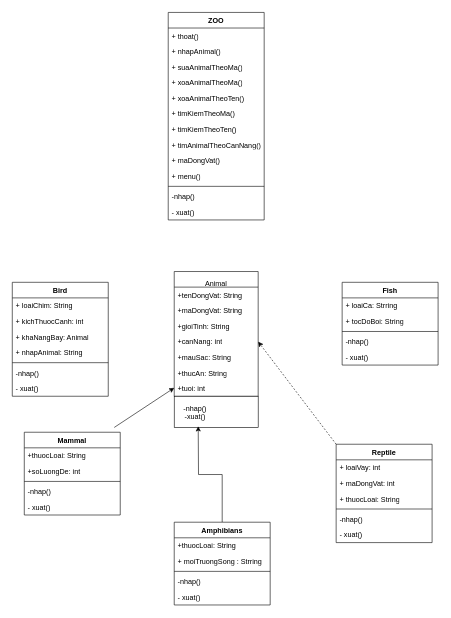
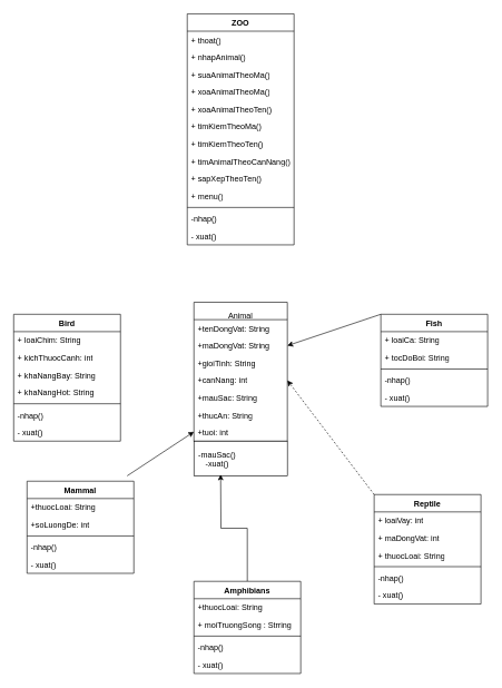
- <mxCell id="60" value="&lt;div data-sider-select-id=&quot;e90516d7-a17a-46c9-99fc-297a2b9a1bcb&quot;&gt;+ maDongVat()&lt;/div&gt;&lt;div data-sider-select-id=&quot;e90516d7-a17a-46c9-99fc-297a2b9a1bcb&quot;&gt;&lt;br&gt;&lt;/div&gt;" style="text;strokeColor=none;fillColor=none;align=left;verticalAlign=top;spacingLeft=4;spacingRight=4;overflow=hidden;rotatable=0;points=[[0,0.5],[1,0.5]];portConstraint=eastwest;whiteSpace=wrap;html=1;" parent="51" vertex="1"><mxGeometry y="234" width="160" height="26" as="geometry" /></mxCell>
+ <mxCell id="60" value="&lt;div data-sider-select-id=&quot;e90516d7-a17a-46c9-99fc-297a2b9a1bcb&quot;&gt;+ sapXepTheoTen()&lt;/div&gt;&lt;div data-sider-select-id=&quot;e90516d7-a17a-46c9-99fc-297a2b9a1bcb&quot;&gt;&lt;br&gt;&lt;/div&gt;" style="text;strokeColor=none;fillColor=none;align=left;verticalAlign=top;spacingLeft=4;spacingRight=4;overflow=hidden;rotatable=0;points=[[0,0.5],[1,0.5]];portConstraint=eastwest;whiteSpace=wrap;html=1;" parent="51" vertex="1"><mxGeometry y="234" width="160" height="26" as="geometry" /></mxCell>
+ <mxCell id="49" value="" style="endArrow=classic;html=1;rounded=0;exitX=0;exitY=0;exitDx=0;exitDy=0;entryX=1;entryY=0.5;entryDx=0;entryDy=0;" parent="1" source="42" target="6" edge="1"><mxGeometry width="50" height="50" relative="1" as="geometry"><mxPoint x="550" y="220" as="sourcePoint" /><mxPoint x="440" y="510" as="targetPoint" /></mxGeometry></mxCell>
- <mxCell id="43" value="&lt;div&gt;+ loaiCa: Strring&lt;/div&gt;&lt;div&gt;&lt;br&gt;&lt;/div&gt;" style="text;strokeColor=none;fillColor=none;align=left;verticalAlign=top;spacingLeft=4;spacingRight=4;overflow=hidden;rotatable=0;points=[[0,0.5],[1,0.5]];portConstraint=eastwest;whiteSpace=wrap;html=1;" parent="42" vertex="1"><mxGeometry y="26" width="160" height="26" as="geometry" /></mxCell>
+ <mxCell id="43" value="&lt;div&gt;+ loaiCa: String&lt;/div&gt;&lt;div&gt;&lt;br&gt;&lt;/div&gt;" style="text;strokeColor=none;fillColor=none;align=left;verticalAlign=top;spacingLeft=4;spacingRight=4;overflow=hidden;rotatable=0;points=[[0,0.5],[1,0.5]];portConstraint=eastwest;whiteSpace=wrap;html=1;" parent="42" vertex="1"><mxGeometry y="26" width="160" height="26" as="geometry" /></mxCell>
- <mxCell id="37" value="&lt;div data-sider-select-id=&quot;e90516d7-a17a-46c9-99fc-297a2b9a1bcb&quot;&gt;+ khaNangBay: Animal&lt;/div&gt;&lt;div data-sider-select-id=&quot;e90516d7-a17a-46c9-99fc-297a2b9a1bcb&quot;&gt;&lt;br&gt;&lt;/div&gt;" style="text;strokeColor=none;fillColor=none;align=left;verticalAlign=top;spacingLeft=4;spacingRight=4;overflow=hidden;rotatable=0;points=[[0,0.5],[1,0.5]];portConstraint=eastwest;whiteSpace=wrap;html=1;" parent="34" vertex="1"><mxGeometry y="78" width="160" height="26" as="geometry" /></mxCell>
+ <mxCell id="37" value="&lt;div data-sider-select-id=&quot;e90516d7-a17a-46c9-99fc-297a2b9a1bcb&quot;&gt;+ khaNangBay: String&lt;/div&gt;&lt;div data-sider-select-id=&quot;e90516d7-a17a-46c9-99fc-297a2b9a1bcb&quot;&gt;&lt;br&gt;&lt;/div&gt;" style="text;strokeColor=none;fillColor=none;align=left;verticalAlign=top;spacingLeft=4;spacingRight=4;overflow=hidden;rotatable=0;points=[[0,0.5],[1,0.5]];portConstraint=eastwest;whiteSpace=wrap;html=1;" parent="34" vertex="1"><mxGeometry y="78" width="160" height="26" as="geometry" /></mxCell>
- <mxCell id="38" value="&lt;div data-sider-select-id=&quot;e90516d7-a17a-46c9-99fc-297a2b9a1bcb&quot;&gt;+ nhapAnimal: String&lt;/div&gt;&lt;div data-sider-select-id=&quot;e90516d7-a17a-46c9-99fc-297a2b9a1bcb&quot;&gt;&lt;br&gt;&lt;/div&gt;" style="text;strokeColor=none;fillColor=none;align=left;verticalAlign=top;spacingLeft=4;spacingRight=4;overflow=hidden;rotatable=0;points=[[0,0.5],[1,0.5]];portConstraint=eastwest;whiteSpace=wrap;html=1;" parent="34" vertex="1"><mxGeometry y="104" width="160" height="26" as="geometry" /></mxCell>
+ <mxCell id="38" value="&lt;div data-sider-select-id=&quot;e90516d7-a17a-46c9-99fc-297a2b9a1bcb&quot;&gt;+ khaNangHot: String&lt;/div&gt;&lt;div data-sider-select-id=&quot;e90516d7-a17a-46c9-99fc-297a2b9a1bcb&quot;&gt;&lt;br&gt;&lt;/div&gt;" style="text;strokeColor=none;fillColor=none;align=left;verticalAlign=top;spacingLeft=4;spacingRight=4;overflow=hidden;rotatable=0;points=[[0,0.5],[1,0.5]];portConstraint=eastwest;whiteSpace=wrap;html=1;" parent="34" vertex="1"><mxGeometry y="104" width="160" height="26" as="geometry" /></mxCell>
- <mxCell id="13" value="&lt;font style=&quot;vertical-align: inherit;&quot;&gt;&lt;font style=&quot;vertical-align: inherit;&quot;&gt;-nhap()&lt;/font&gt;&lt;/font&gt;&lt;div&gt;&lt;font style=&quot;vertical-align: inherit;&quot;&gt;&lt;font style=&quot;vertical-align: inherit;&quot;&gt;&lt;font style=&quot;vertical-align: inherit;&quot;&gt;&lt;font style=&quot;vertical-align: inherit;&quot;&gt;-xuat()&lt;/font&gt;&lt;/font&gt;&lt;/font&gt;&lt;/font&gt;&lt;/div&gt;&lt;div&gt;&lt;font style=&quot;vertical-align: inherit;&quot;&gt;&lt;font style=&quot;vertical-align: inherit;&quot;&gt;&lt;font style=&quot;vertical-align: inherit;&quot;&gt;&lt;font style=&quot;vertical-align: inherit;&quot;&gt;&lt;br&gt;&lt;/font&gt;&lt;/font&gt;&lt;/font&gt;&lt;/font&gt;&lt;/div&gt;" style="text;html=1;align=center;verticalAlign=middle;whiteSpace=wrap;rounded=0;" parent="1" vertex="1"><mxGeometry x="270" y="670" width="110" height="50" as="geometry" /></mxCell>
+ <mxCell id="13" value="&lt;font style=&quot;vertical-align: inherit;&quot;&gt;&lt;font style=&quot;vertical-align: inherit;&quot;&gt;-mauSac()&lt;/font&gt;&lt;/font&gt;&lt;div&gt;&lt;font style=&quot;vertical-align: inherit;&quot;&gt;&lt;font style=&quot;vertical-align: inherit;&quot;&gt;&lt;font style=&quot;vertical-align: inherit;&quot;&gt;&lt;font style=&quot;vertical-align: inherit;&quot;&gt;-xuat()&lt;/font&gt;&lt;/font&gt;&lt;/font&gt;&lt;/font&gt;&lt;/div&gt;&lt;div&gt;&lt;font style=&quot;vertical-align: inherit;&quot;&gt;&lt;font style=&quot;vertical-align: inherit;&quot;&gt;&lt;font style=&quot;vertical-align: inherit;&quot;&gt;&lt;font style=&quot;vertical-align: inherit;&quot;&gt;&lt;br&gt;&lt;/font&gt;&lt;/font&gt;&lt;/font&gt;&lt;/font&gt;&lt;/div&gt;" style="text;html=1;align=center;verticalAlign=middle;whiteSpace=wrap;rounded=0;" parent="1" vertex="1"><mxGeometry x="270" y="670" width="110" height="50" as="geometry" /></mxCell>
